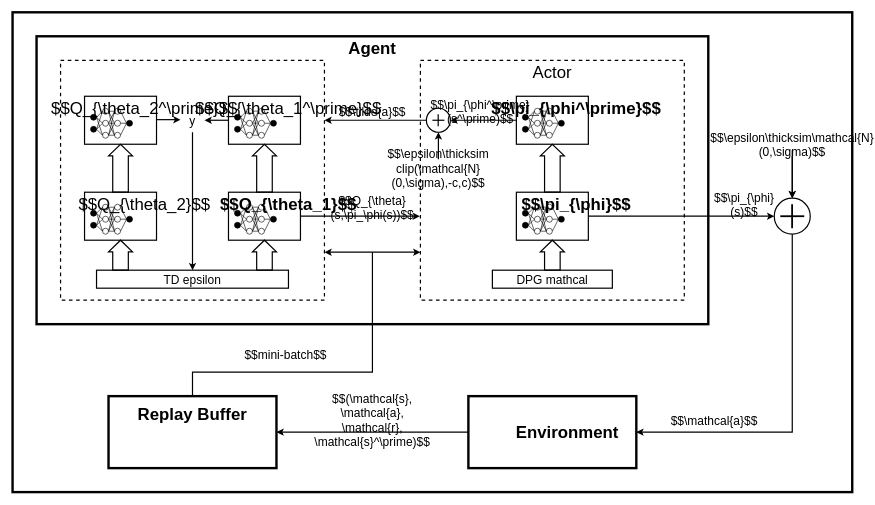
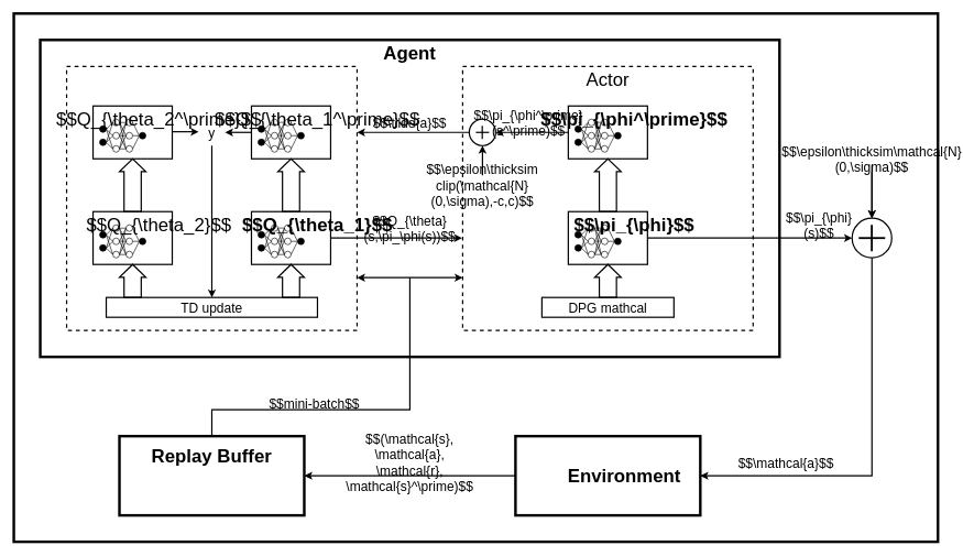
- <mxCell id="215" value="&lt;span style=&quot;font-size: 20px&quot;&gt;TD epsilon&lt;/span&gt;" style="rounded=0;whiteSpace=wrap;html=1;strokeColor=#000000;strokeWidth=2;fillColor=none;gradientColor=none;" vertex="1" parent="1"><mxGeometry x="160" y="450" width="320" height="30" as="geometry" /></mxCell>
+ <mxCell id="215" value="&lt;span style=&quot;font-size: 20px&quot;&gt;TD update&lt;/span&gt;" style="rounded=0;whiteSpace=wrap;html=1;strokeColor=#000000;strokeWidth=2;fillColor=none;gradientColor=none;" vertex="1" parent="1"><mxGeometry x="160" y="450" width="320" height="30" as="geometry" /></mxCell>
- <mxCell id="196" value="&lt;font style=&quot;font-size: 20px&quot;&gt;$$mini-batch$$&lt;/font&gt;" style="text;html=1;align=center;verticalAlign=middle;resizable=0;points=[];autosize=1;" vertex="1" parent="1"><mxGeometry x="400" y="580" width="150" height="20" as="geometry" /></mxCell>
+ <mxCell id="196" value="&lt;font style=&quot;font-size: 20px&quot;&gt;$$mini-batch$$&lt;/font&gt;" style="text;html=1;align=center;verticalAlign=middle;resizable=0;points=[];autosize=1;" vertex="1" parent="1"><mxGeometry x="400" y="600" width="150" height="20" as="geometry" /></mxCell>
